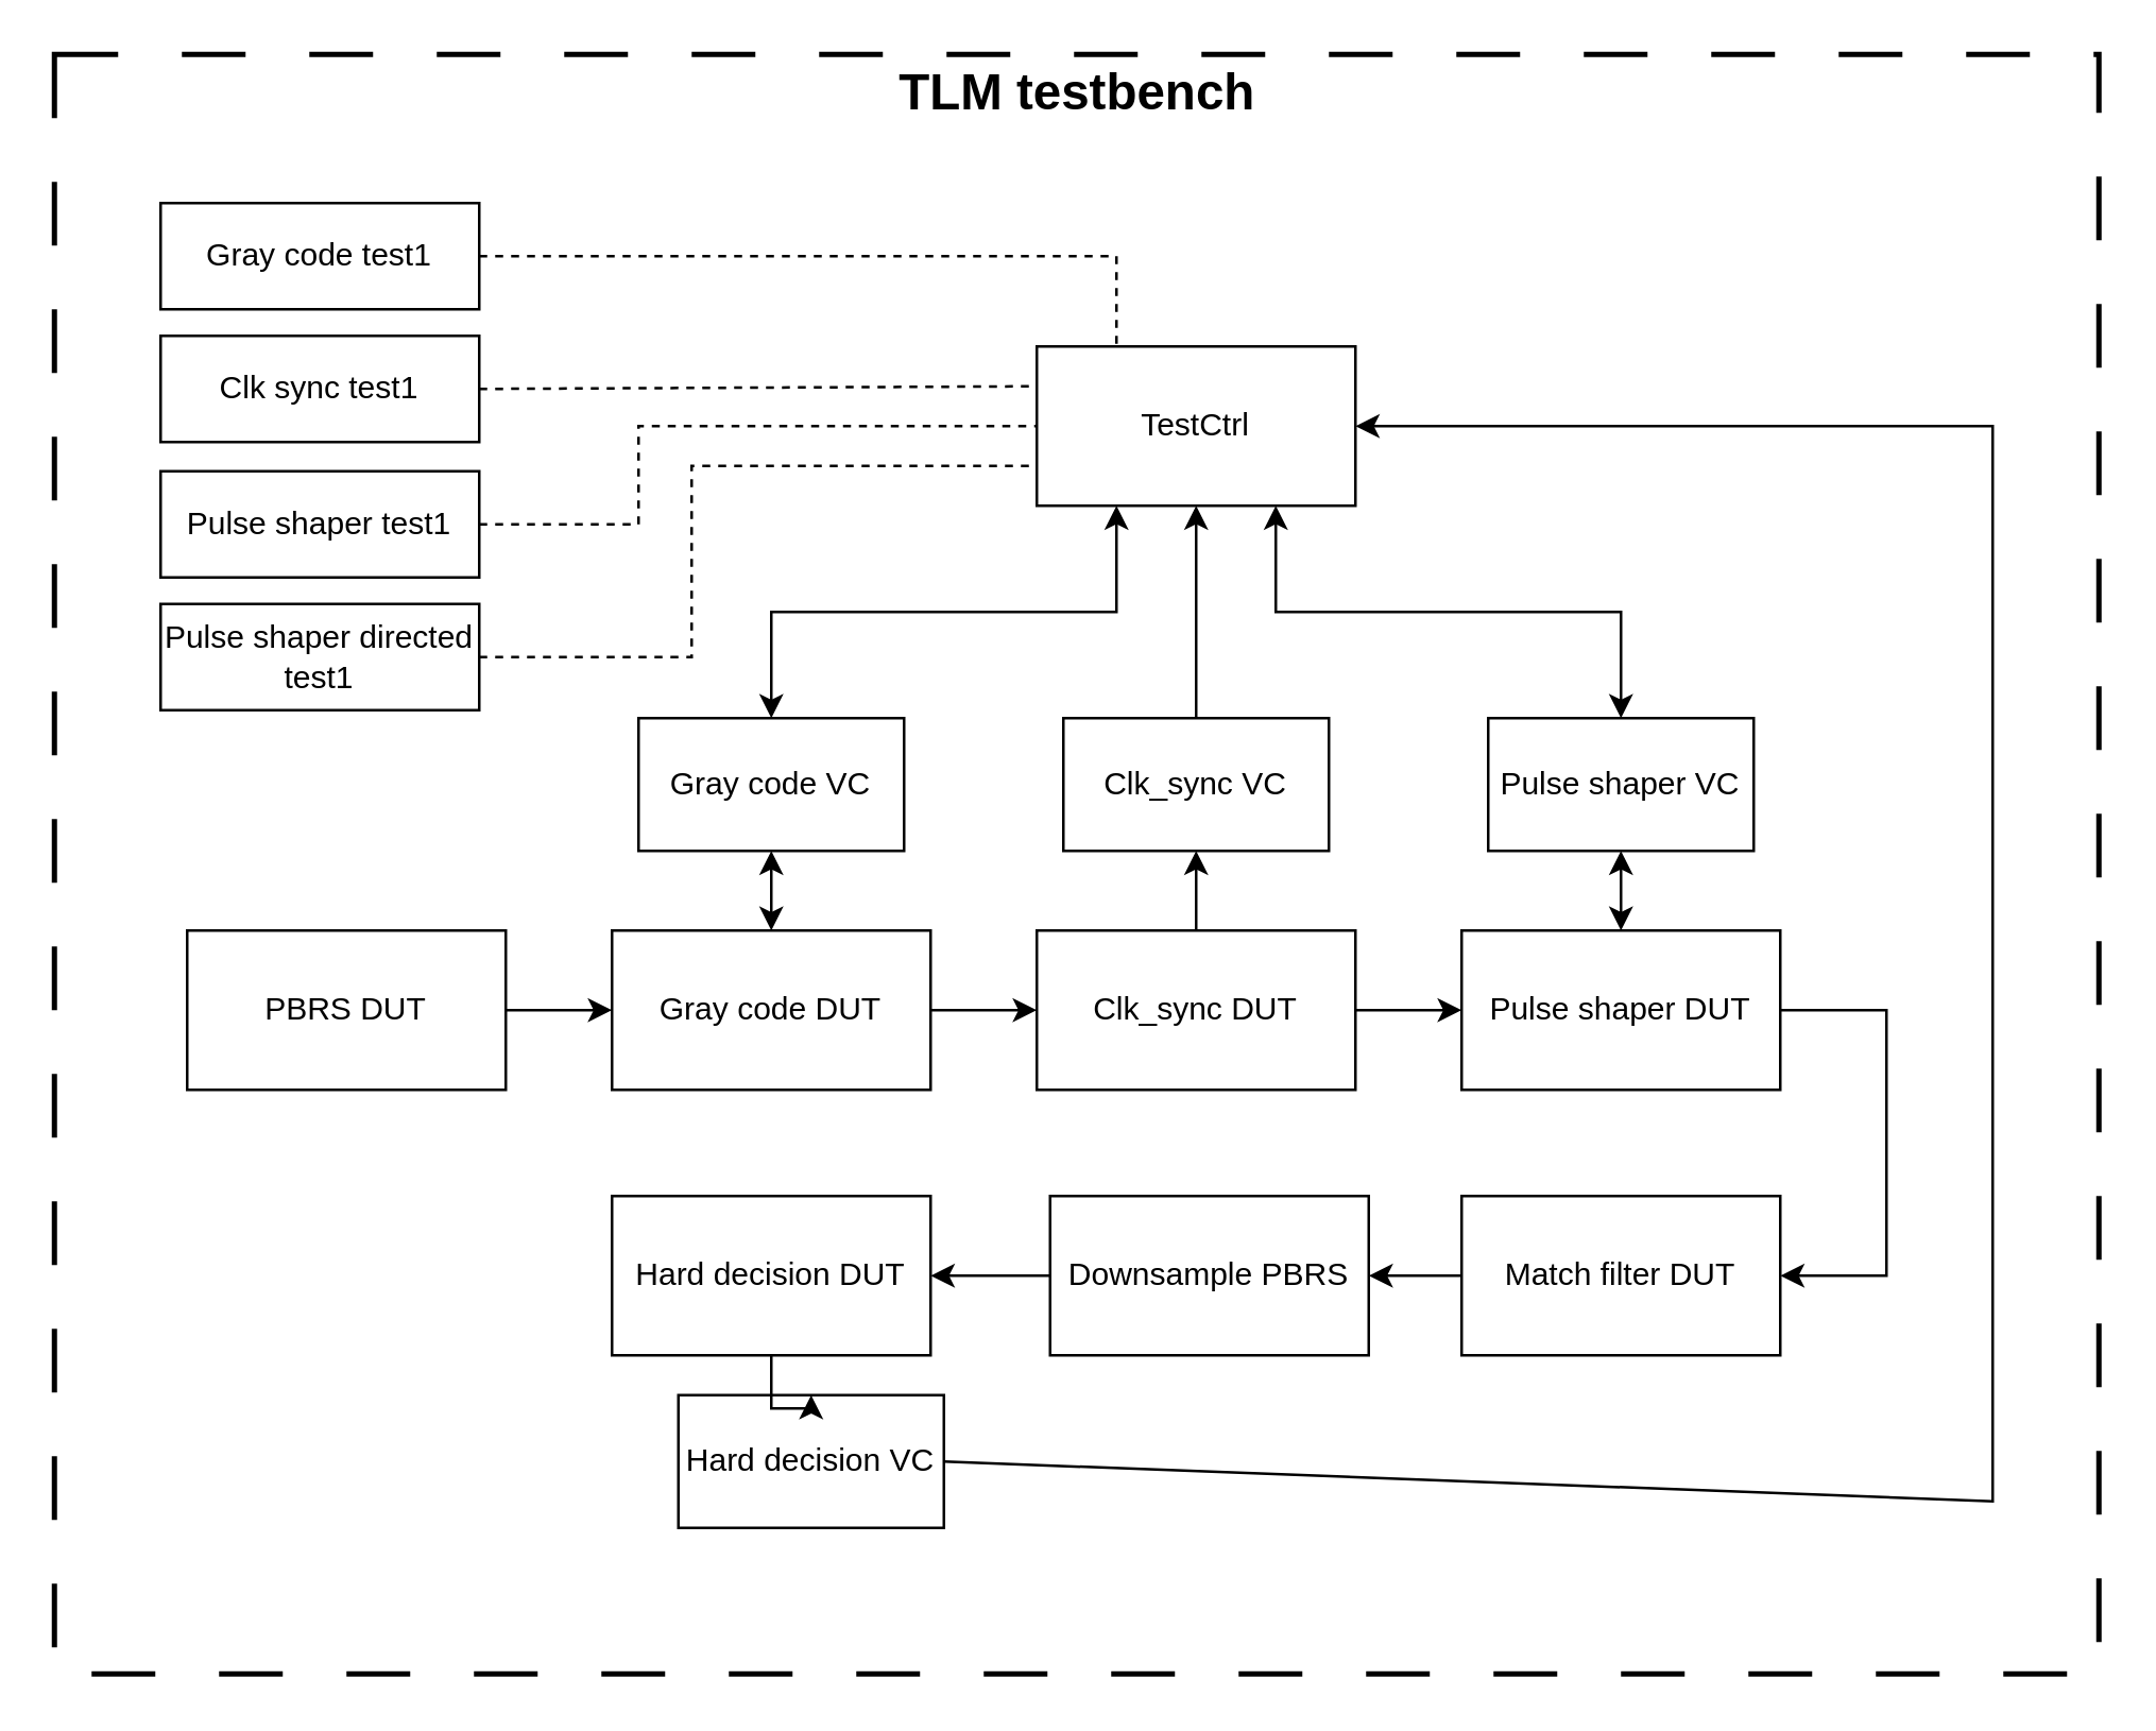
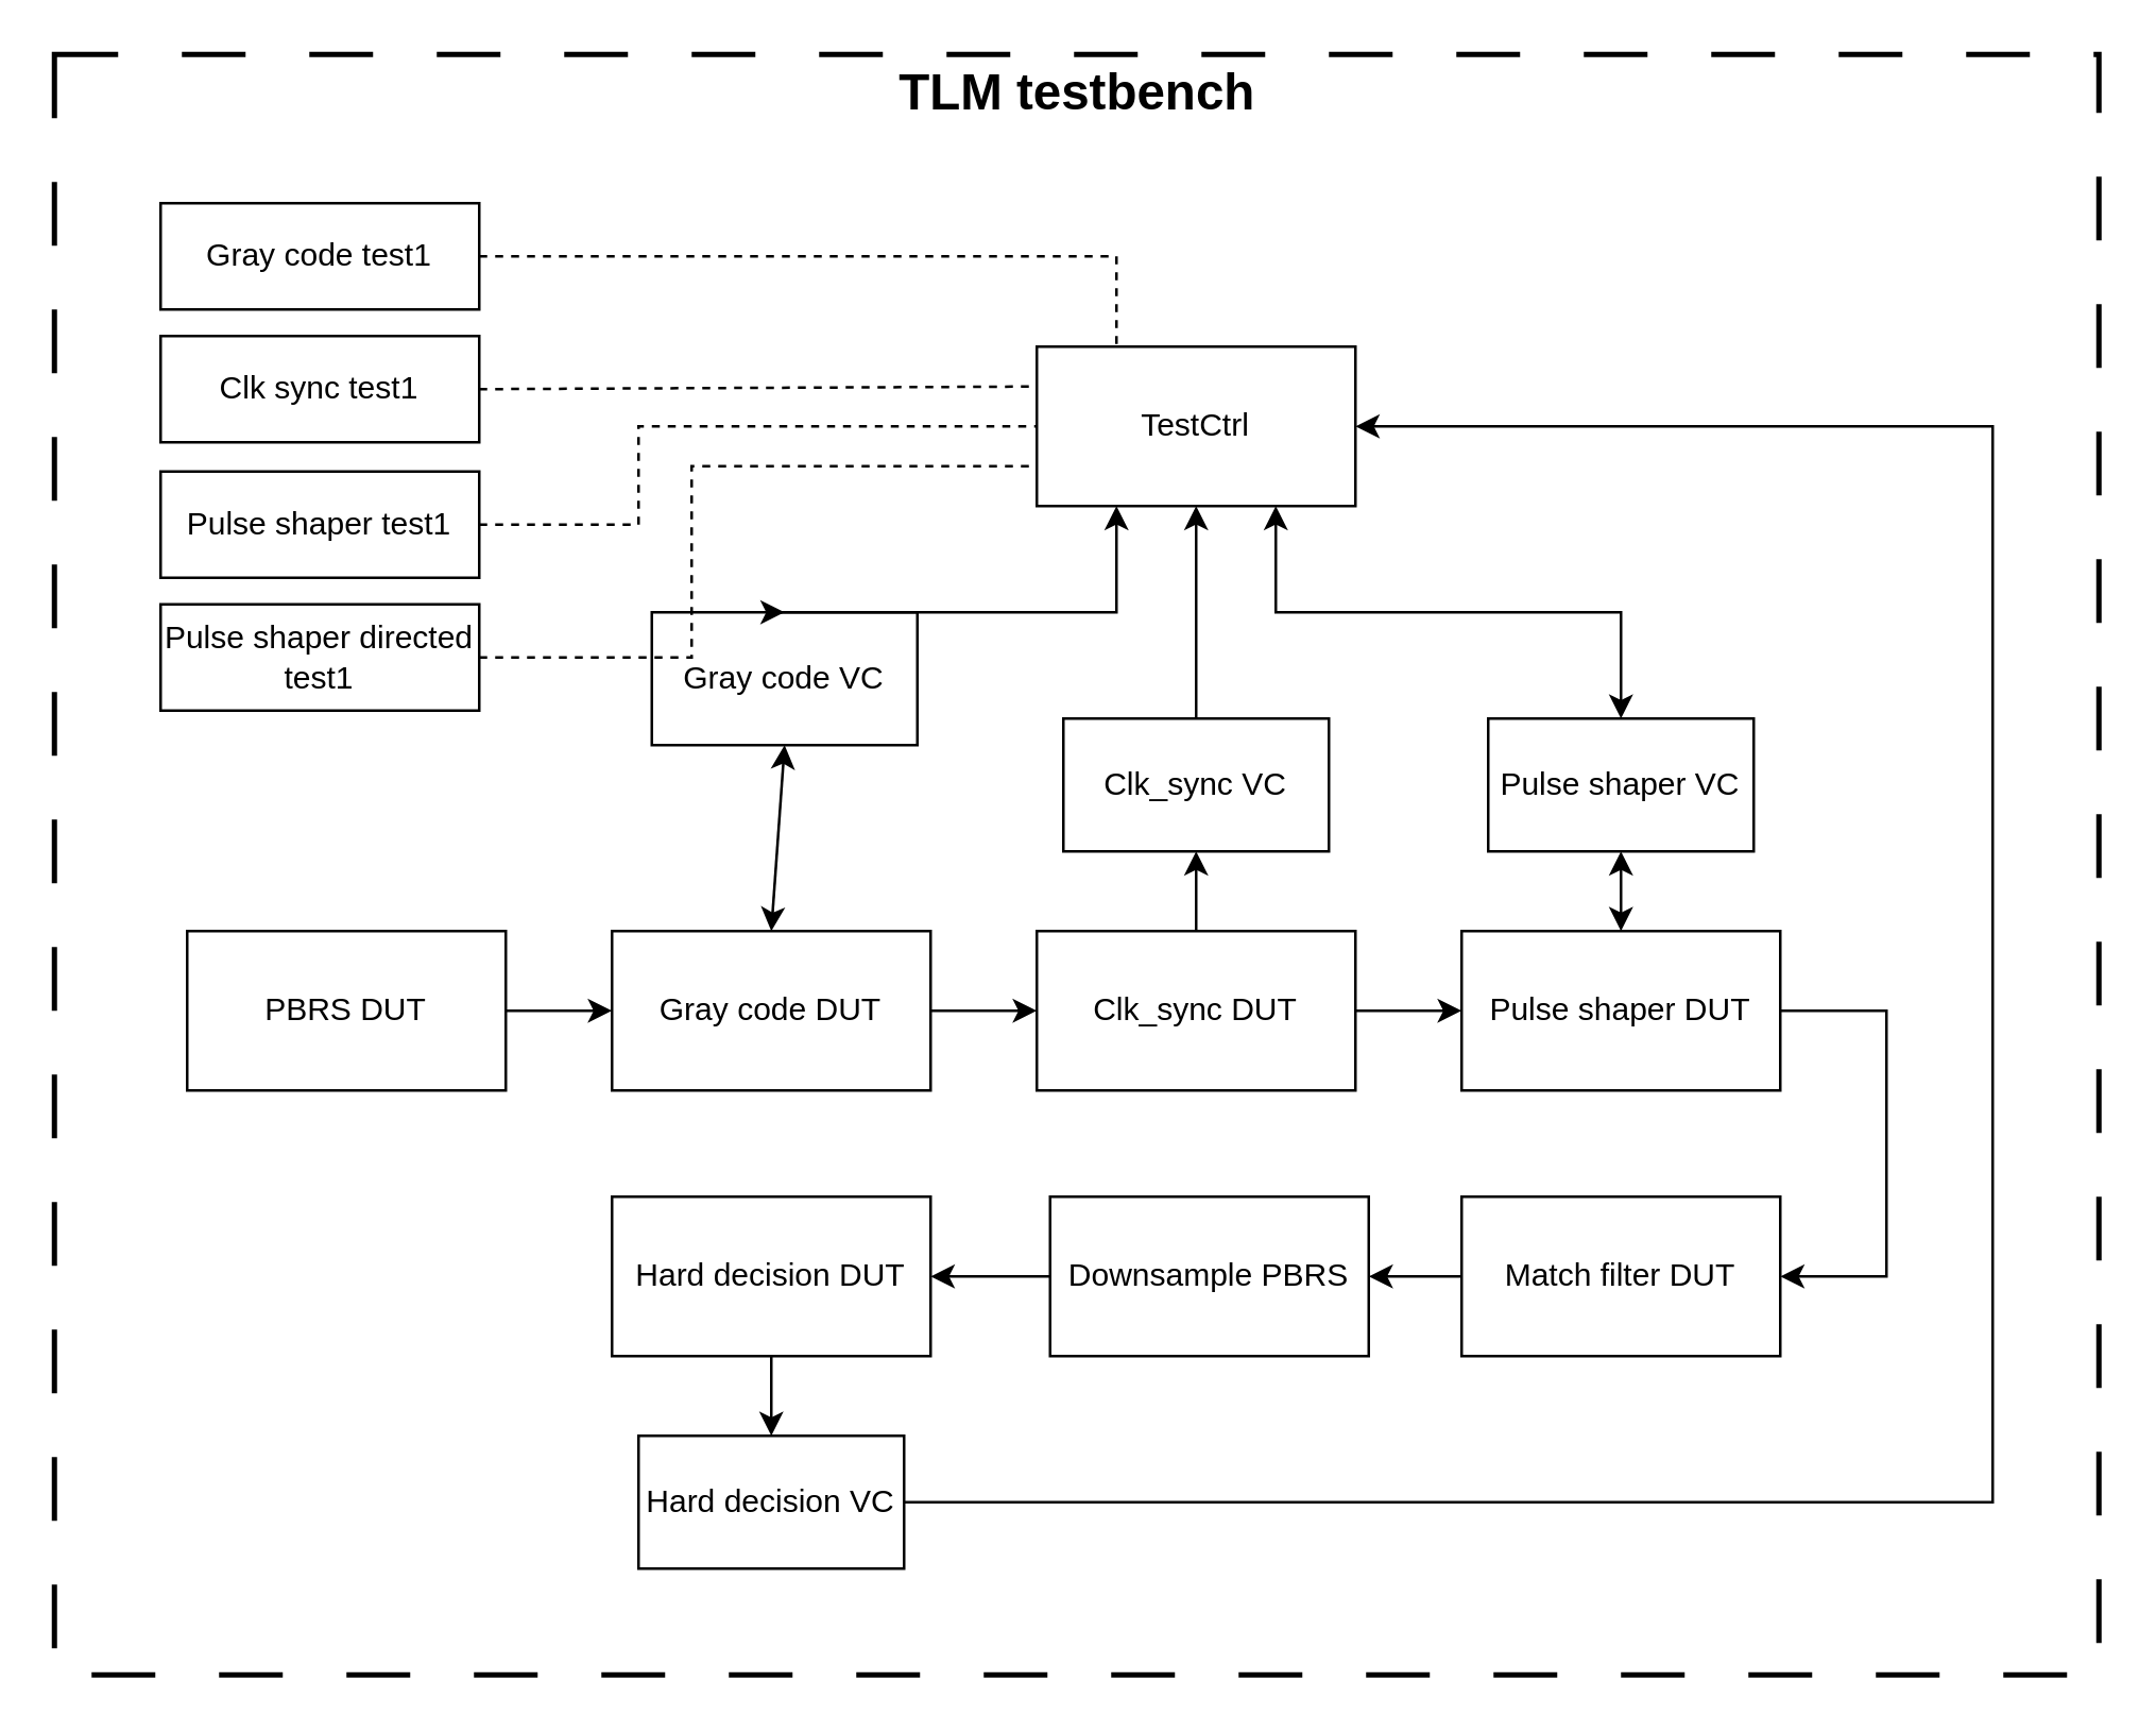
- <mxCell id="2" value="Gray code VC" style="rounded=0;whiteSpace=wrap;html=1;" vertex="1" parent="1"><mxGeometry x="240" y="270" width="100" height="50" as="geometry" /></mxCell>
+ <mxCell id="2" value="Gray code VC" style="rounded=0;whiteSpace=wrap;html=1;" vertex="1" parent="1"><mxGeometry x="245" y="230" width="100" height="50" as="geometry" /></mxCell>
- <mxCell id="17" value="Hard decision VC" style="rounded=0;whiteSpace=wrap;html=1;" vertex="1" parent="1"><mxGeometry x="255" y="525" width="100" height="50" as="geometry" /></mxCell>
+ <mxCell id="17" value="Hard decision VC" style="rounded=0;whiteSpace=wrap;html=1;" vertex="1" parent="1"><mxGeometry x="240" y="540" width="100" height="50" as="geometry" /></mxCell>
